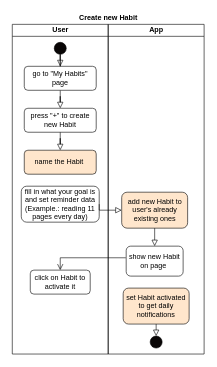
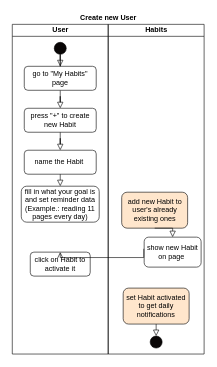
- <mxCell id="2" value="Create new Habit" style="swimlane;childLayout=stackLayout;resizeParent=1;resizeParentMax=0;startSize=20;html=1;fillColor=none;strokeColor=none;" vertex="1" parent="1"><mxGeometry x="20" y="20" width="320" height="570" as="geometry" /></mxCell>
+ <mxCell id="2" value="Create new User" style="swimlane;childLayout=stackLayout;resizeParent=1;resizeParentMax=0;startSize=20;html=1;fillColor=none;strokeColor=none;" vertex="1" parent="1"><mxGeometry x="20" y="20" width="320" height="570" as="geometry" /></mxCell>
- <mxCell id="14" value="App" style="swimlane;startSize=20;html=1;fillColor=none;gradientColor=default;" vertex="1" parent="2"><mxGeometry x="160" y="20" width="160" height="550" as="geometry" /></mxCell>
+ <mxCell id="14" value="Habits" style="swimlane;startSize=20;html=1;fillColor=none;gradientColor=default;" vertex="1" parent="2"><mxGeometry x="160" y="20" width="160" height="550" as="geometry" /></mxCell>
- <mxCell id="7" value="name the Habit&amp;nbsp;" style="rounded=1;whiteSpace=wrap;html=1;fontSize=12;glass=0;strokeWidth=1;shadow=0;fillColor=#ffe6cc;" parent="3" vertex="1"><mxGeometry x="20" y="210" width="120" height="40" as="geometry" /></mxCell>
+ <mxCell id="7" value="name the Habit&amp;nbsp;" style="rounded=1;whiteSpace=wrap;html=1;fontSize=12;glass=0;strokeWidth=1;shadow=0;" parent="3" vertex="1"><mxGeometry x="20" y="210" width="120" height="40" as="geometry" /></mxCell>
+ <mxCell id="10" value="" style="rounded=0;html=1;jettySize=auto;orthogonalLoop=1;fontSize=11;endArrow=block;endFill=0;endSize=8;strokeWidth=1;shadow=0;labelBackgroundColor=none;edgeStyle=orthogonalEdgeStyle;entryX=0.5;entryY=0;entryDx=0;entryDy=0;exitX=0.5;exitY=1;exitDx=0;exitDy=0;" edge="1" parent="3" source="7" target="11"><mxGeometry relative="1" as="geometry"><mxPoint x="79.66" y="320" as="sourcePoint" /><mxPoint x="79.66" y="370" as="targetPoint" /><Array as="points" /></mxGeometry></mxCell>
- <mxCell id="22" value="" style="rounded=0;html=1;jettySize=auto;orthogonalLoop=1;fontSize=11;endArrow=block;endFill=0;endSize=8;strokeWidth=1;shadow=0;labelBackgroundColor=none;edgeStyle=orthogonalEdgeStyle;exitX=1;exitY=0.5;exitDx=0;exitDy=0;entryX=0;entryY=0.5;entryDx=0;entryDy=0;" edge="1" parent="2" source="11" target="15"><mxGeometry relative="1" as="geometry"><mxPoint x="230.0" y="360.0" as="sourcePoint" /><mxPoint x="190.0" y="400" as="targetPoint" /><Array as="points"><mxPoint x="145" y="330" /></Array></mxGeometry></mxCell>
- <mxCell id="16" value="show new Habit on page&amp;nbsp;" style="rounded=1;whiteSpace=wrap;html=1;fontSize=12;glass=0;strokeWidth=1;shadow=0;" vertex="1" parent="14"><mxGeometry x="30" y="370" width="95" height="50" as="geometry" /></mxCell>
+ <mxCell id="16" value="show new Habit on page&amp;nbsp;" style="rounded=1;whiteSpace=wrap;html=1;fontSize=12;glass=0;strokeWidth=1;shadow=0;" vertex="1" parent="14"><mxGeometry x="60" y="355" width="95" height="50" as="geometry" /></mxCell>
- <mxCell id="12" value="click on Habit to activate it" style="rounded=1;whiteSpace=wrap;html=1;fontSize=12;glass=0;strokeWidth=1;shadow=0;" vertex="1" parent="3"><mxGeometry x="30" y="410" width="100" height="40" as="geometry" /></mxCell>
+ <mxCell id="12" value="click on Habit to activate it" style="rounded=1;whiteSpace=wrap;html=1;fontSize=12;glass=0;strokeWidth=1;shadow=0;" vertex="1" parent="3"><mxGeometry x="30" y="380" width="100" height="40" as="geometry" /></mxCell>
